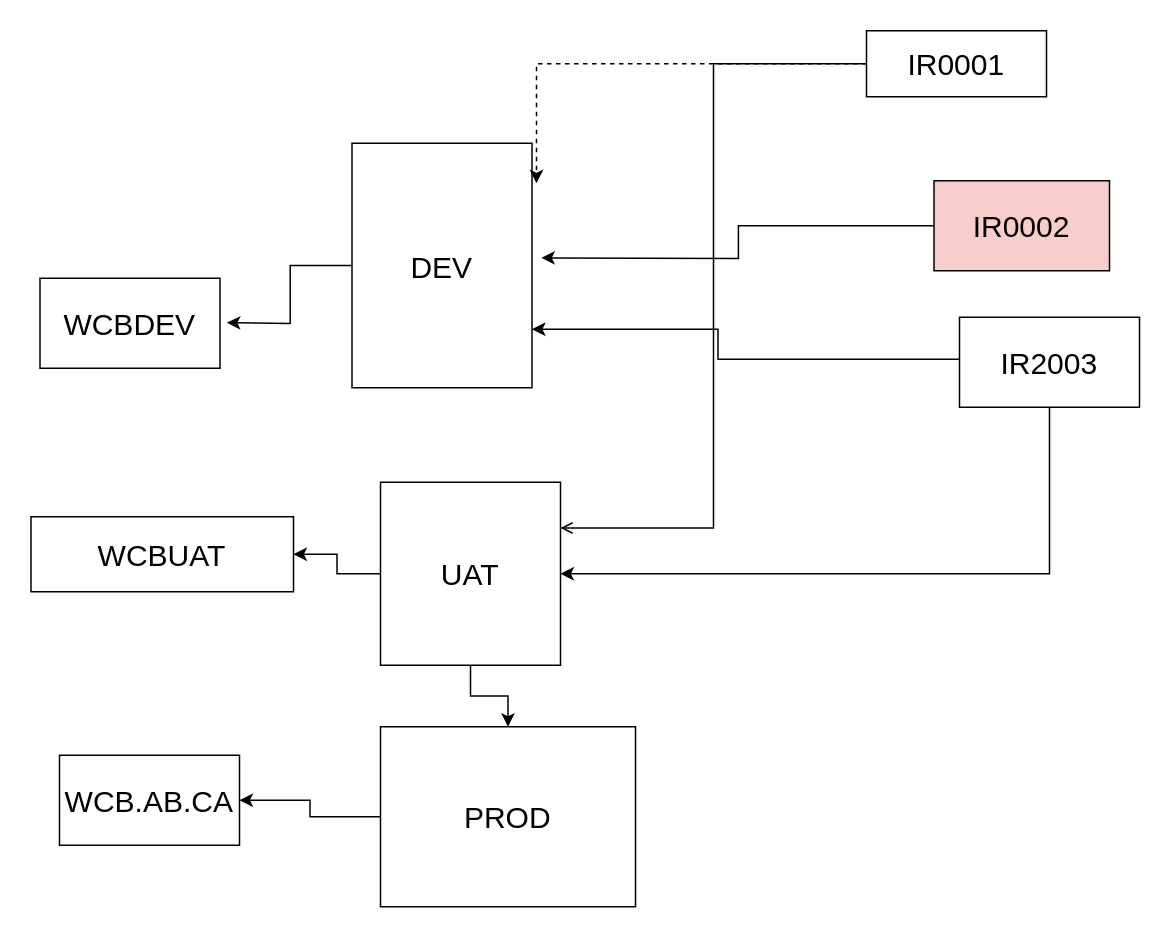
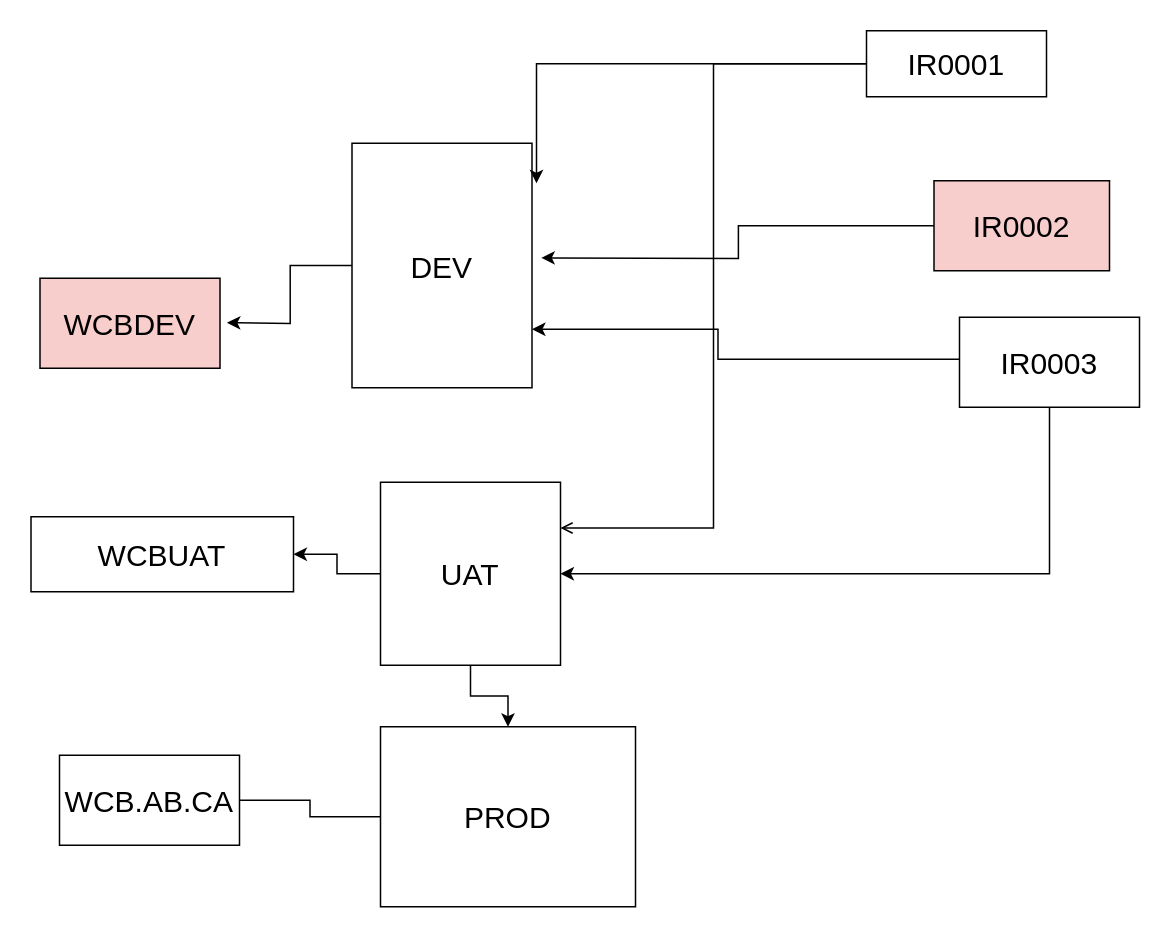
- <mxCell id="19" style="edgeStyle=orthogonalEdgeStyle;rounded=0;orthogonalLoop=1;jettySize=auto;html=1;exitX=0;exitY=0.5;exitDx=0;exitDy=0;entryX=1.025;entryY=0.164;entryDx=0;entryDy=0;entryPerimeter=0;dashed=1;" parent="1" source="10" target="8" edge="1"><mxGeometry relative="1" as="geometry" /></mxCell>
+ <mxCell id="19" style="edgeStyle=orthogonalEdgeStyle;rounded=0;orthogonalLoop=1;jettySize=auto;html=1;exitX=0;exitY=0.5;exitDx=0;exitDy=0;entryX=1.025;entryY=0.164;entryDx=0;entryDy=0;entryPerimeter=0;" parent="1" source="10" target="8" edge="1"><mxGeometry relative="1" as="geometry" /></mxCell>
- <mxCell id="18" value="&lt;font style=&quot;font-size: 20px;&quot;&gt;WCBDEV&lt;/font&gt;" style="rounded=0;whiteSpace=wrap;html=1;" parent="1" vertex="1"><mxGeometry x="26" y="185" width="120" height="60" as="geometry" /></mxCell>
+ <mxCell id="18" value="&lt;font style=&quot;font-size: 20px;&quot;&gt;WCBDEV&lt;/font&gt;" style="rounded=0;whiteSpace=wrap;html=1;fillColor=#f8cecc;" parent="1" vertex="1"><mxGeometry x="26" y="185" width="120" height="60" as="geometry" /></mxCell>
- <mxCell id="15" value="&lt;font style=&quot;font-size: 20px;&quot;&gt;IR2003&lt;/font&gt;" style="rounded=0;whiteSpace=wrap;html=1;" parent="1" vertex="1"><mxGeometry x="639" y="211" width="120" height="60" as="geometry" /></mxCell>
+ <mxCell id="15" value="&lt;font style=&quot;font-size: 20px;&quot;&gt;IR0003&lt;/font&gt;" style="rounded=0;whiteSpace=wrap;html=1;" parent="1" vertex="1"><mxGeometry x="639" y="211" width="120" height="60" as="geometry" /></mxCell>
- <mxCell id="5" style="edgeStyle=orthogonalEdgeStyle;rounded=0;orthogonalLoop=1;jettySize=auto;html=1;entryX=1;entryY=0.5;entryDx=0;entryDy=0;" parent="1" source="6" target="16" edge="1"><mxGeometry relative="1" as="geometry" /></mxCell>
+ <mxCell id="5" style="edgeStyle=orthogonalEdgeStyle;rounded=0;orthogonalLoop=1;jettySize=auto;html=1;entryX=1;entryY=0.5;entryDx=0;entryDy=0;endArrow=none;" parent="1" source="6" target="16" edge="1"><mxGeometry relative="1" as="geometry" /></mxCell>
